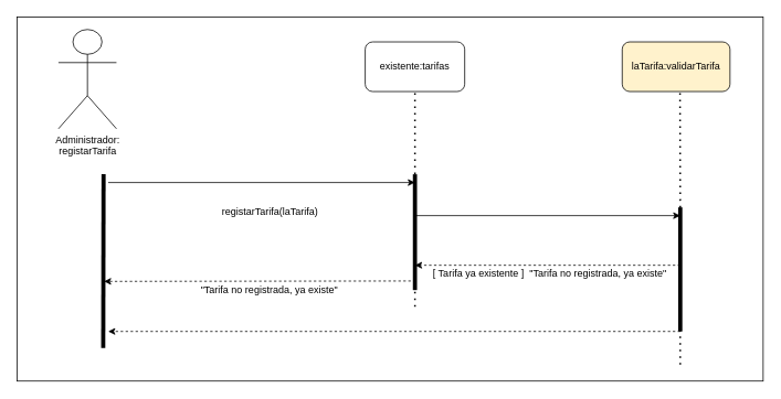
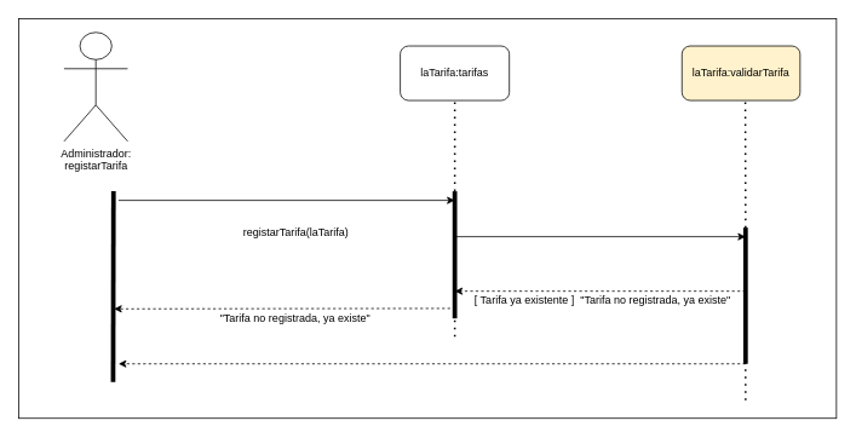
- <mxCell id="4" value="existente:tarifas" style="rounded=1;whiteSpace=wrap;html=1;" parent="1" vertex="1"><mxGeometry x="440" y="50" width="120" height="60" as="geometry" /></mxCell>
+ <mxCell id="4" value="laTarifa:tarifas" style="rounded=1;whiteSpace=wrap;html=1;" parent="1" vertex="1"><mxGeometry x="440" y="50" width="120" height="60" as="geometry" /></mxCell>
